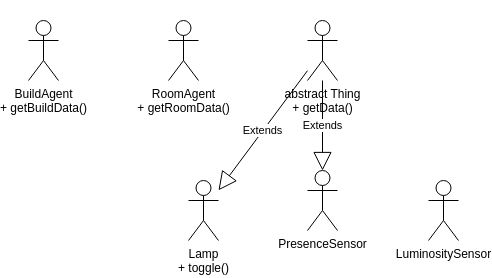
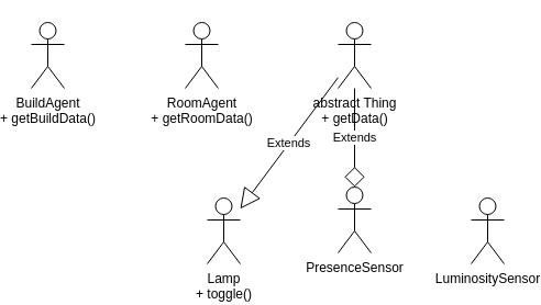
- <mxCell id="8" value="Extends" style="endArrow=block;endSize=16;endFill=0;html=1;rounded=0;entryX=0.5;entryY=0;entryDx=0;entryDy=0;entryPerimeter=0;" edge="1" parent="1" source="4" target="6"><mxGeometry width="160" relative="1" as="geometry"><mxPoint x="260" y="210" as="sourcePoint" /><mxPoint x="420" y="210" as="targetPoint" /></mxGeometry></mxCell>
+ <mxCell id="8" value="Extends" style="endArrow=diamond;endSize=16;endFill=0;html=1;rounded=0;entryX=0.5;entryY=0;entryDx=0;entryDy=0;entryPerimeter=0;" edge="1" parent="1" source="4" target="6"><mxGeometry width="160" relative="1" as="geometry"><mxPoint x="260" y="210" as="sourcePoint" /><mxPoint x="420" y="210" as="targetPoint" /></mxGeometry></mxCell>
